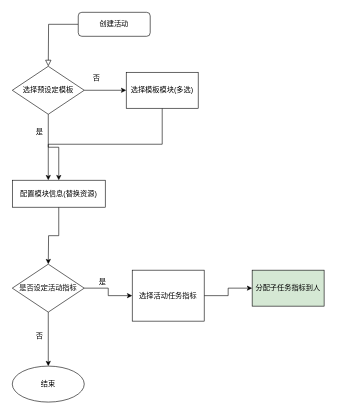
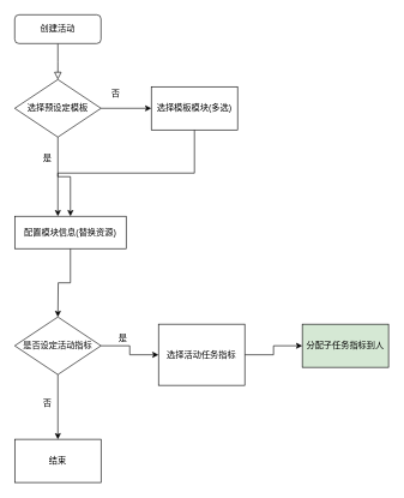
- <mxCell id="3" value="创建活动" style="rounded=1;whiteSpace=wrap;html=1;fontSize=12;glass=0;strokeWidth=1;shadow=0;" parent="1" vertex="1"><mxGeometry x="130" y="20" width="120" height="40" as="geometry" /></mxCell>
+ <mxCell id="3" value="创建活动" style="rounded=1;whiteSpace=wrap;html=1;fontSize=12;glass=0;strokeWidth=1;shadow=0;" parent="1" vertex="1"><mxGeometry x="20" y="20" width="120" height="40" as="geometry" /></mxCell>
- <mxCell id="16" value="结束" style="ellipse;whiteSpace=wrap;html=1;" vertex="1" parent="1"><mxGeometry x="20" y="610" width="120" height="60" as="geometry" /></mxCell>
+ <mxCell id="16" value="结束" style="whiteSpace=wrap;html=1;rounded=0;" vertex="1" parent="1"><mxGeometry x="20" y="610" width="120" height="60" as="geometry" /></mxCell>
